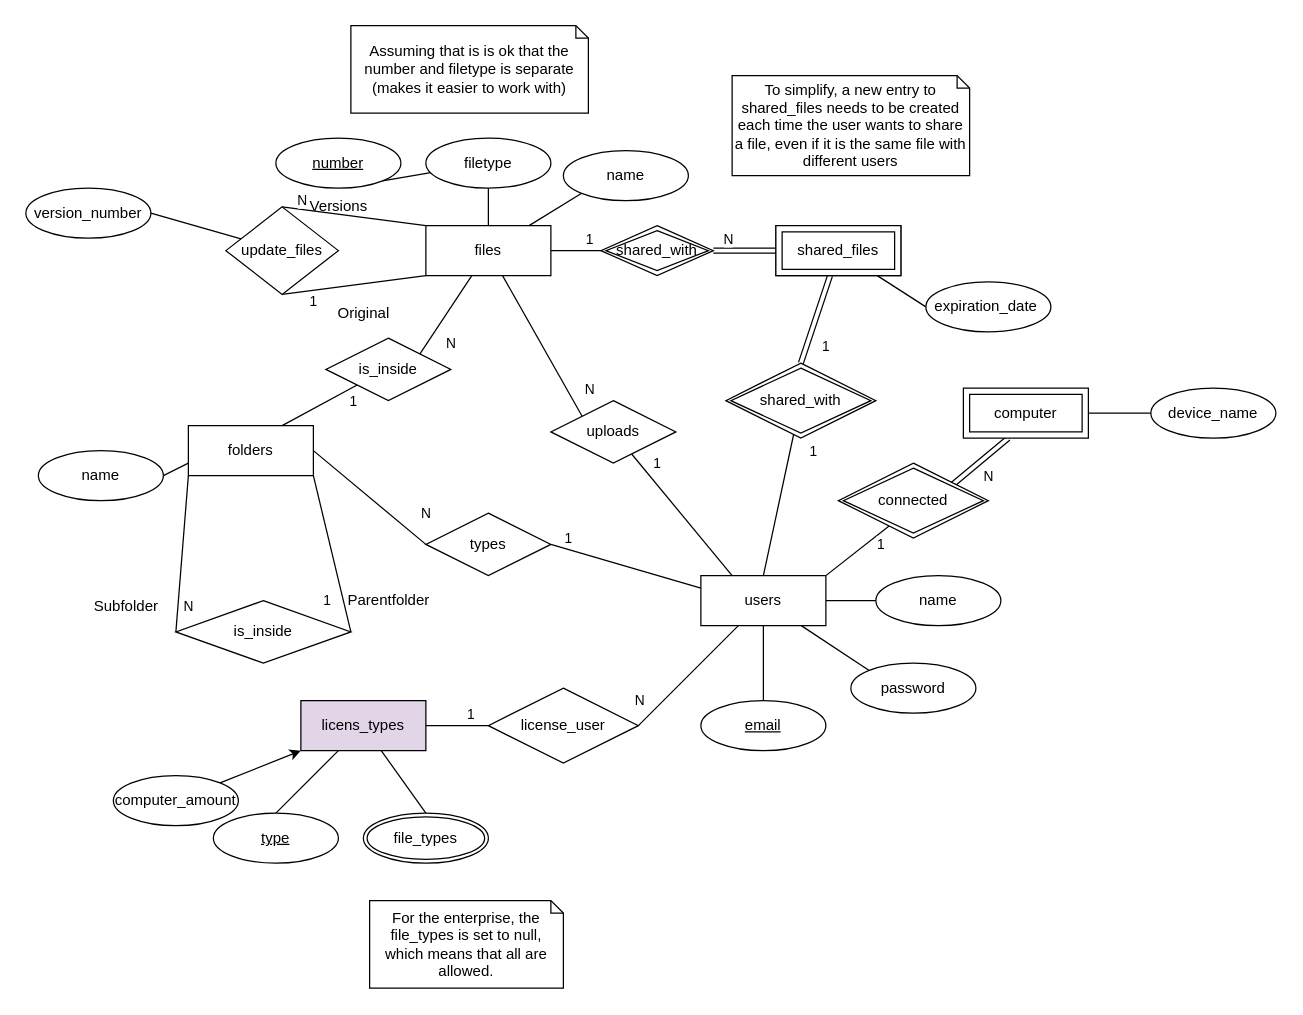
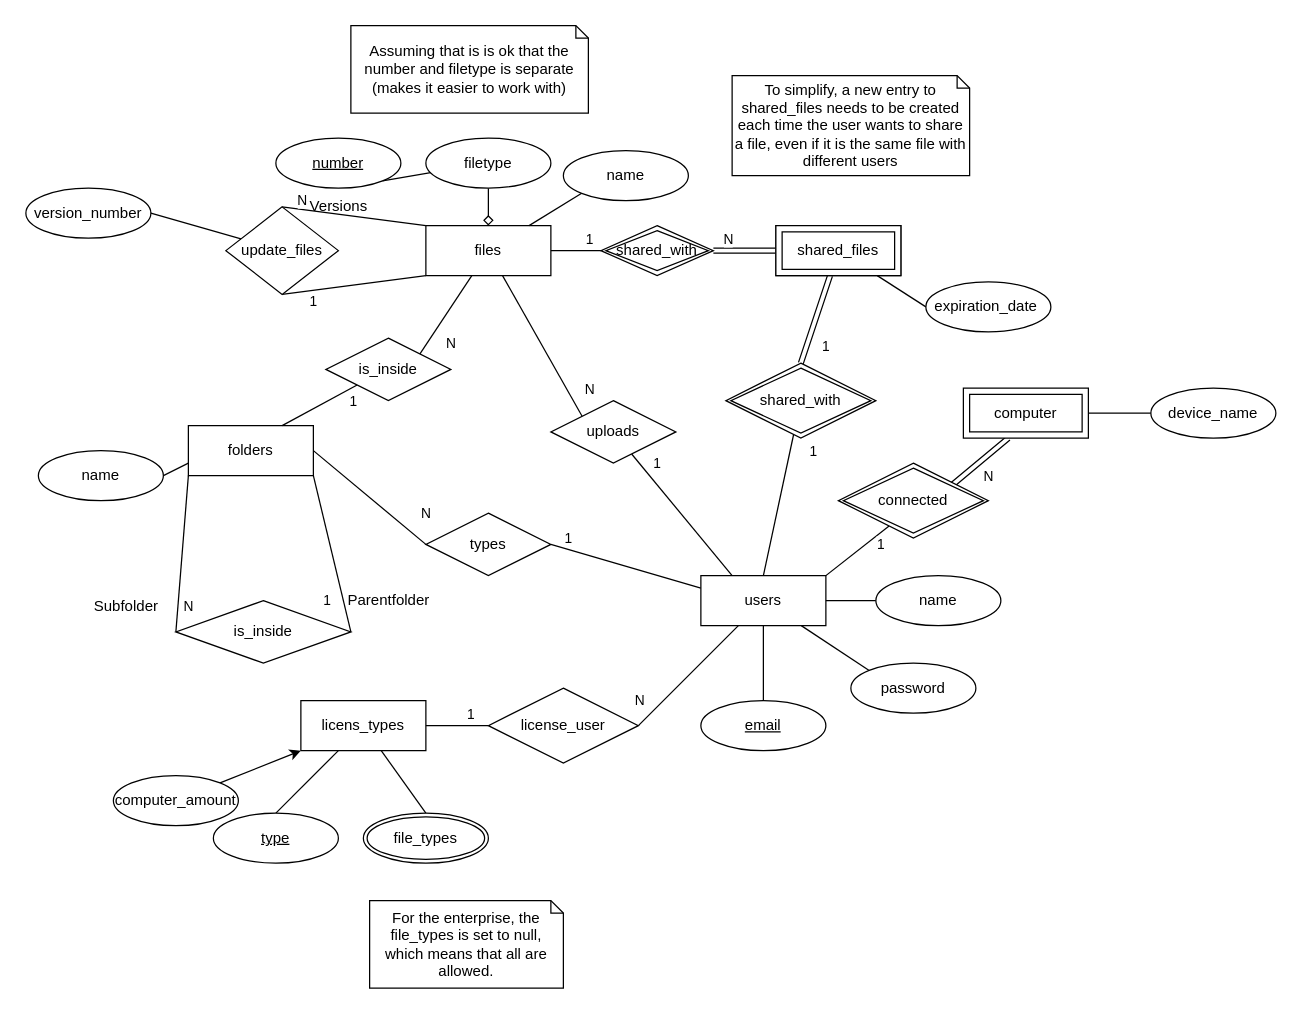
- <mxCell id="12" style="edgeStyle=none;rounded=0;orthogonalLoop=1;jettySize=auto;html=1;exitX=0.5;exitY=1;exitDx=0;exitDy=0;endArrow=none;endFill=0;" edge="1" parent="1" source="13" target="2"><mxGeometry relative="1" as="geometry" /></mxCell>
+ <mxCell id="12" style="edgeStyle=none;rounded=0;orthogonalLoop=1;jettySize=auto;html=1;exitX=0.5;exitY=1;exitDx=0;exitDy=0;endArrow=diamond;endFill=0;" edge="1" parent="1" source="13" target="2"><mxGeometry relative="1" as="geometry" /></mxCell>
- <mxCell id="80" value="Original" style="text;html=1;align=center;verticalAlign=middle;resizable=0;points=[];autosize=1;strokeColor=none;fillColor=none;" vertex="1" parent="1"><mxGeometry x="260" y="235" width="60" height="30" as="geometry" /></mxCell>
- <mxCell id="35" value="licens_types" style="whiteSpace=wrap;html=1;align=center;fillColor=#e1d5e7;" vertex="1" parent="1"><mxGeometry x="240" y="560" width="100" height="40" as="geometry" /></mxCell>
+ <mxCell id="35" value="licens_types" style="whiteSpace=wrap;html=1;align=center;" vertex="1" parent="1"><mxGeometry x="240" y="560" width="100" height="40" as="geometry" /></mxCell>
